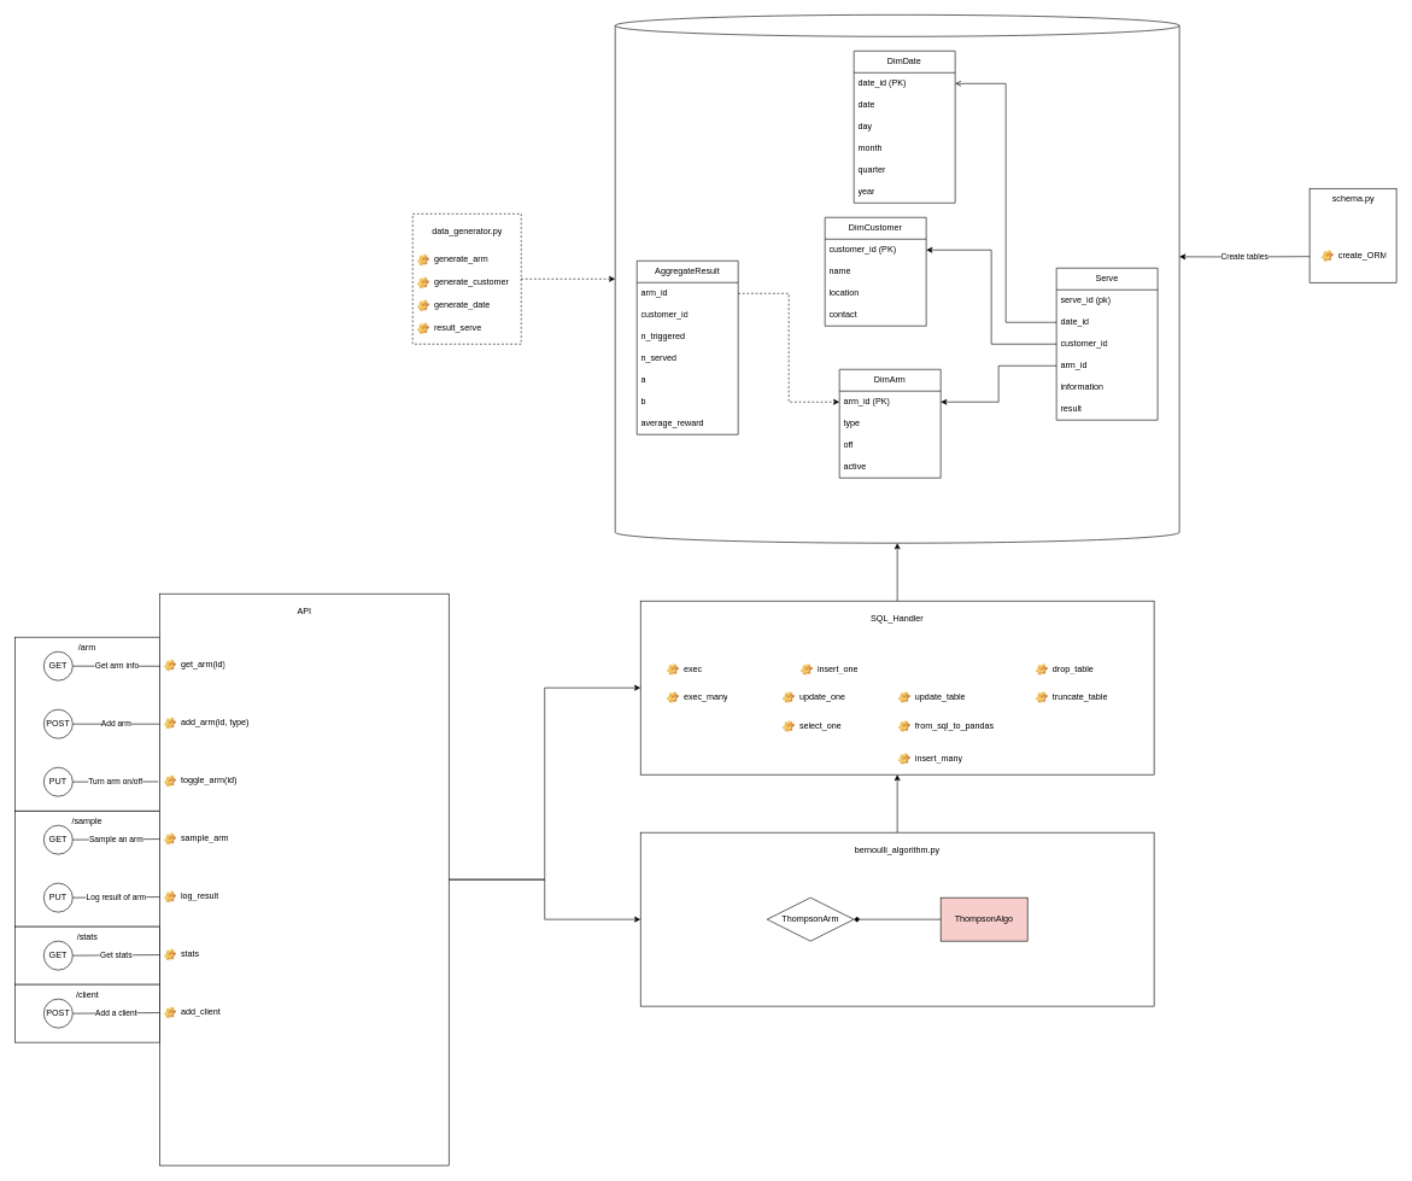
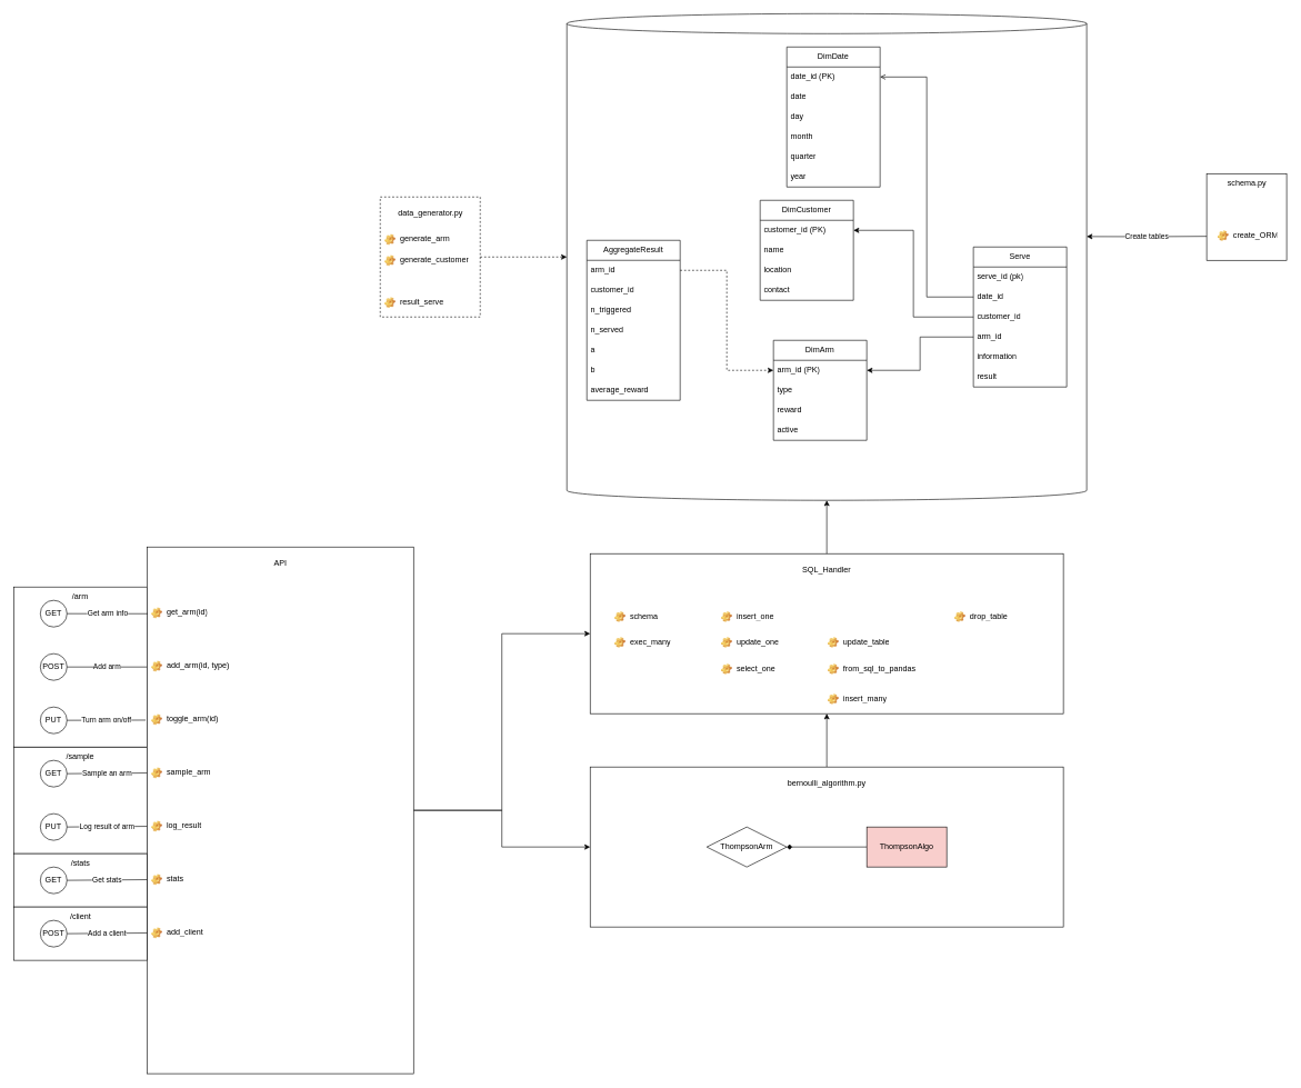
- <mxCell id="94" value="generate_date" style="label;fontStyle=0;strokeColor=none;fillColor=none;align=left;verticalAlign=top;overflow=hidden;spacingLeft=28;spacingRight=4;rotatable=0;points=[[0,0.5],[1,0.5]];portConstraint=eastwest;imageWidth=16;imageHeight=16;whiteSpace=wrap;html=1;image=img/clipart/Gear_128x128.png;imageVerticalAlign=top;" vertex="1" parent="1"><mxGeometry x="570" y="407.25" width="150" height="31.5" as="geometry" /></mxCell>
- <mxCell id="33" value="off" style="text;strokeColor=none;fillColor=none;align=left;verticalAlign=middle;spacingLeft=4;spacingRight=4;overflow=hidden;points=[[0,0.5],[1,0.5]];portConstraint=eastwest;rotatable=0;whiteSpace=wrap;html=1;" vertex="1" parent="30"><mxGeometry y="90" width="140" height="30" as="geometry" /></mxCell>
+ <mxCell id="33" value="reward" style="text;strokeColor=none;fillColor=none;align=left;verticalAlign=middle;spacingLeft=4;spacingRight=4;overflow=hidden;points=[[0,0.5],[1,0.5]];portConstraint=eastwest;rotatable=0;whiteSpace=wrap;html=1;" vertex="1" parent="30"><mxGeometry y="90" width="140" height="30" as="geometry" /></mxCell>
- <mxCell id="79" value="exec" style="label;fontStyle=0;strokeColor=none;fillColor=none;align=left;verticalAlign=top;overflow=hidden;spacingLeft=28;spacingRight=4;rotatable=0;points=[[0,0.5],[1,0.5]];portConstraint=eastwest;imageWidth=16;imageHeight=16;whiteSpace=wrap;html=1;image=img/clipart/Gear_128x128.png;imageVerticalAlign=top;" vertex="1" parent="1"><mxGeometry x="915" y="910" width="150" height="31.5" as="geometry" /></mxCell>
+ <mxCell id="79" value="schema" style="label;fontStyle=0;strokeColor=none;fillColor=none;align=left;verticalAlign=top;overflow=hidden;spacingLeft=28;spacingRight=4;rotatable=0;points=[[0,0.5],[1,0.5]];portConstraint=eastwest;imageWidth=16;imageHeight=16;whiteSpace=wrap;html=1;image=img/clipart/Gear_128x128.png;imageVerticalAlign=top;" vertex="1" parent="1"><mxGeometry x="915" y="910" width="150" height="31.5" as="geometry" /></mxCell>
- <mxCell id="81" value="insert_one" style="label;fontStyle=0;strokeColor=none;fillColor=none;align=left;verticalAlign=top;overflow=hidden;spacingLeft=28;spacingRight=4;rotatable=0;points=[[0,0.5],[1,0.5]];portConstraint=eastwest;imageWidth=16;imageHeight=16;whiteSpace=wrap;html=1;image=img/clipart/Gear_128x128.png;imageVerticalAlign=top;" vertex="1" parent="1"><mxGeometry x="1100" y="910" width="150" height="31.5" as="geometry" /></mxCell>
+ <mxCell id="81" value="insert_one" style="label;fontStyle=0;strokeColor=none;fillColor=none;align=left;verticalAlign=top;overflow=hidden;spacingLeft=28;spacingRight=4;rotatable=0;points=[[0,0.5],[1,0.5]];portConstraint=eastwest;imageWidth=16;imageHeight=16;whiteSpace=wrap;html=1;image=img/clipart/Gear_128x128.png;imageVerticalAlign=top;" vertex="1" parent="1"><mxGeometry x="1075" y="910" width="150" height="31.5" as="geometry" /></mxCell>
- <mxCell id="88" value="truncate_table" style="label;fontStyle=0;strokeColor=none;fillColor=none;align=left;verticalAlign=top;overflow=hidden;spacingLeft=28;spacingRight=4;rotatable=0;points=[[0,0.5],[1,0.5]];portConstraint=eastwest;imageWidth=16;imageHeight=16;whiteSpace=wrap;html=1;image=img/clipart/Gear_128x128.png;imageVerticalAlign=top;" vertex="1" parent="1"><mxGeometry x="1425" y="948.5" width="150" height="31.5" as="geometry" /></mxCell>
